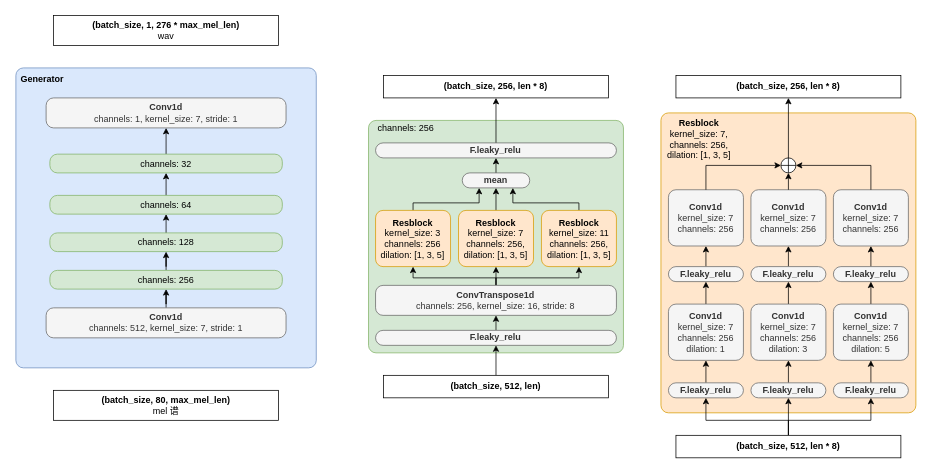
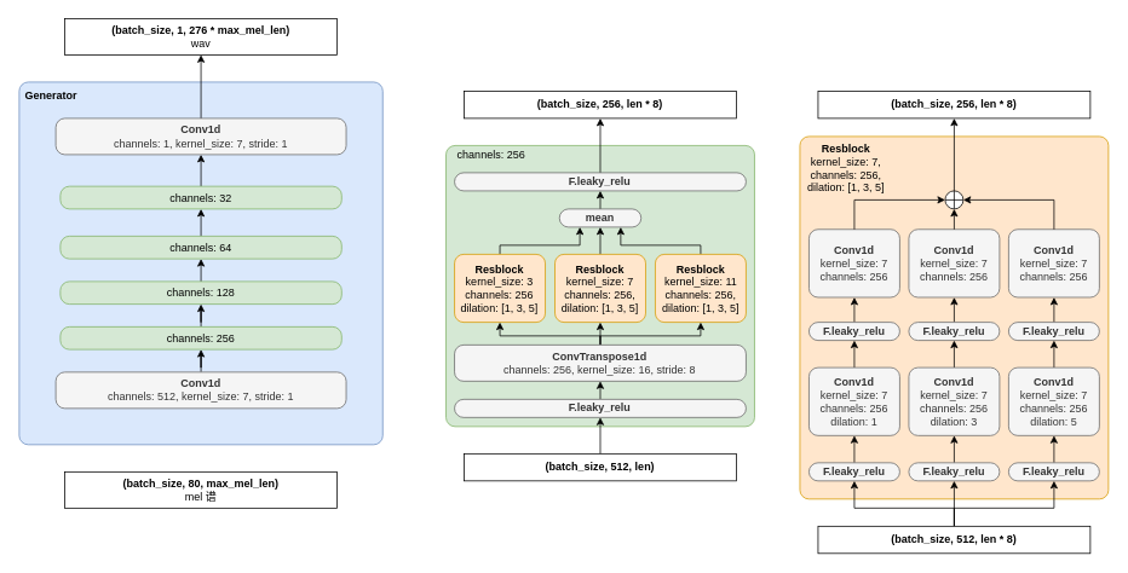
+ <mxCell id="32" style="edgeStyle=orthogonalEdgeStyle;rounded=0;orthogonalLoop=1;jettySize=auto;html=1;exitX=0.5;exitY=0;exitDx=0;exitDy=0;entryX=0.5;entryY=1;entryDx=0;entryDy=0;" edge="1" parent="1" source="33" target="71"><mxGeometry relative="1" as="geometry" /></mxCell>
